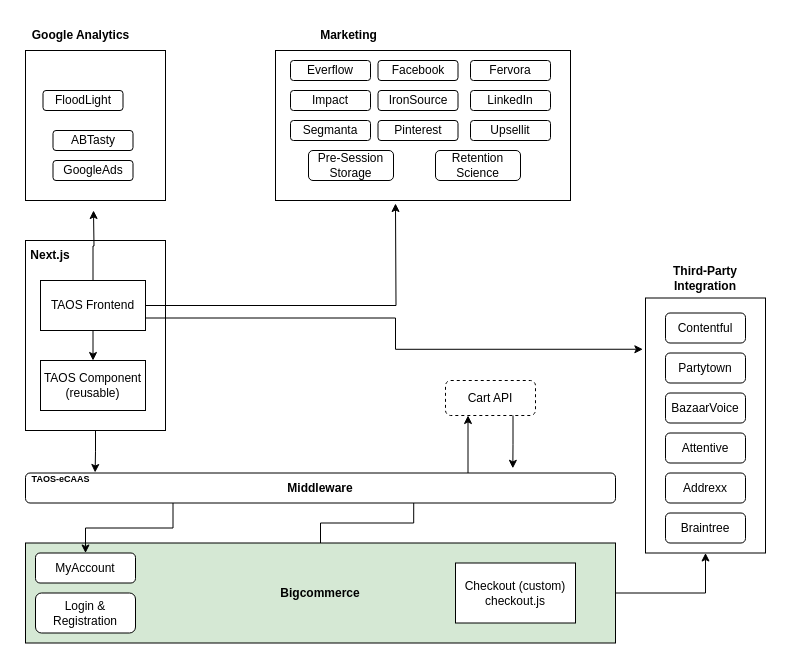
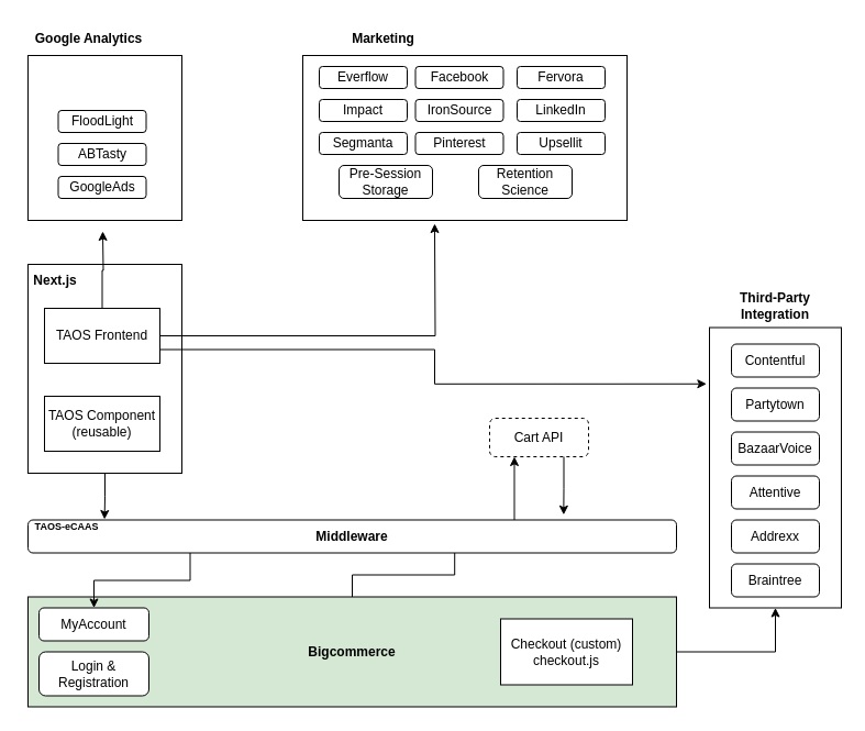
- <mxCell id="44" value="FloodLight" style="rounded=1;whiteSpace=wrap;html=1;" parent="1" vertex="1"><mxGeometry x="42.5" y="90" width="80" height="20" as="geometry" /></mxCell>
+ <mxCell id="44" value="FloodLight" style="rounded=1;whiteSpace=wrap;html=1;" parent="1" vertex="1"><mxGeometry x="52.5" y="100" width="80" height="20" as="geometry" /></mxCell>
- <mxCell id="34" style="edgeStyle=orthogonalEdgeStyle;rounded=0;orthogonalLoop=1;jettySize=auto;html=1;exitX=0.5;exitY=1;exitDx=0;exitDy=0;entryX=0.5;entryY=0;entryDx=0;entryDy=0;" parent="1" source="36" target="37" edge="1"><mxGeometry relative="1" as="geometry" /></mxCell>
